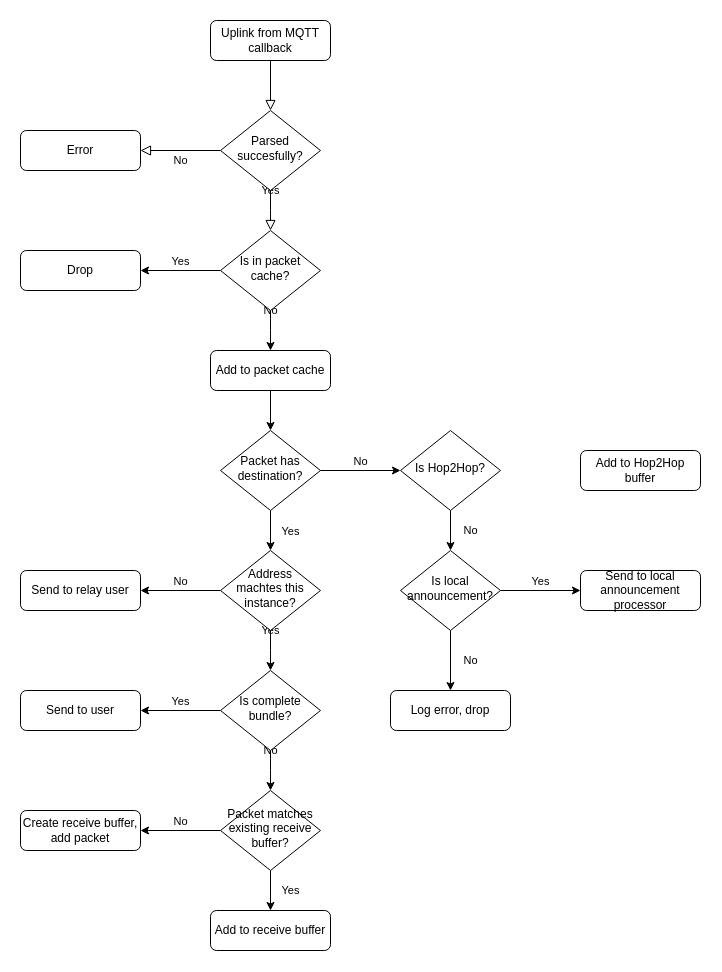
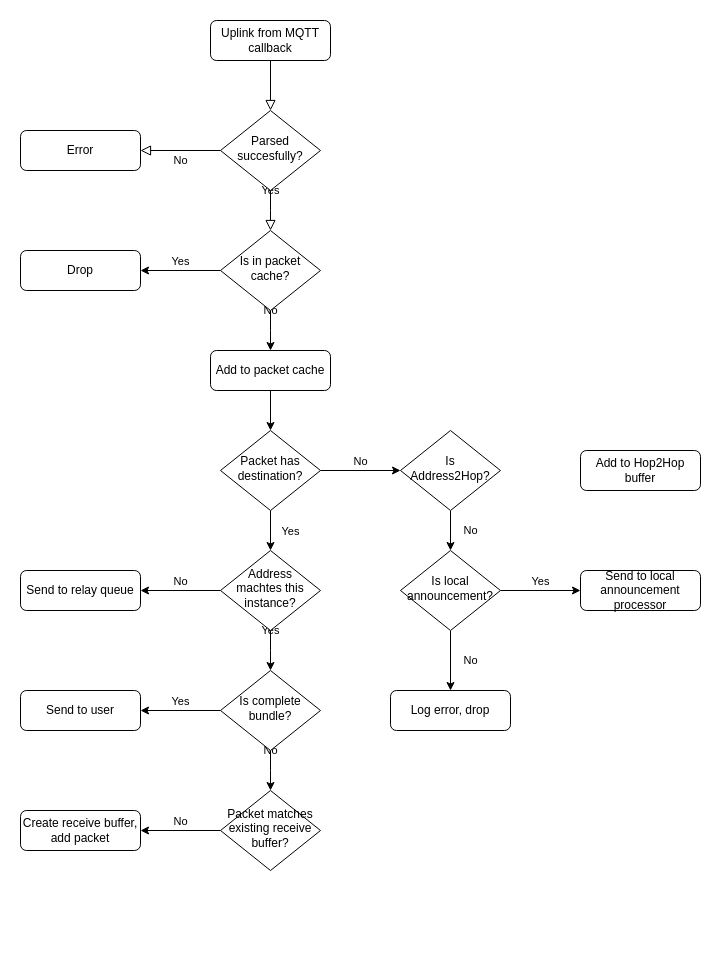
- <mxCell id="27" value="Is Hop2Hop?" style="rhombus;whiteSpace=wrap;html=1;shadow=0;fontFamily=Helvetica;fontSize=12;align=center;strokeWidth=1;spacing=6;spacingTop=-4;verticalAlign=middle;" parent="1" vertex="1"><mxGeometry x="400" y="430" width="100" height="80" as="geometry" /></mxCell>
+ <mxCell id="27" value="Is Address2Hop?" style="rhombus;whiteSpace=wrap;html=1;shadow=0;fontFamily=Helvetica;fontSize=12;align=center;strokeWidth=1;spacing=6;spacingTop=-4;verticalAlign=middle;" parent="1" vertex="1"><mxGeometry x="400" y="430" width="100" height="80" as="geometry" /></mxCell>
- <mxCell id="17" value="Send to relay user" style="rounded=1;whiteSpace=wrap;html=1;fontSize=12;glass=0;strokeWidth=1;shadow=0;" parent="1" vertex="1"><mxGeometry x="20" y="570" width="120" height="40" as="geometry" /></mxCell>
+ <mxCell id="17" value="Send to relay queue" style="rounded=1;whiteSpace=wrap;html=1;fontSize=12;glass=0;strokeWidth=1;shadow=0;" parent="1" vertex="1"><mxGeometry x="20" y="570" width="120" height="40" as="geometry" /></mxCell>
- <mxCell id="19" value="Yes" style="edgeStyle=orthogonalEdgeStyle;rounded=0;orthogonalLoop=1;jettySize=auto;html=1;entryX=0.5;entryY=0;entryDx=0;entryDy=0;labelBackgroundColor=none;" parent="1" source="20" target="22" edge="1"><mxGeometry y="20" relative="1" as="geometry"><mxPoint as="offset" /></mxGeometry></mxCell>
- <mxCell id="22" value="Add to receive buffer" style="rounded=1;whiteSpace=wrap;html=1;fontSize=12;glass=0;strokeWidth=1;shadow=0;" parent="1" vertex="1"><mxGeometry x="210" y="910" width="120" height="40" as="geometry" /></mxCell>
